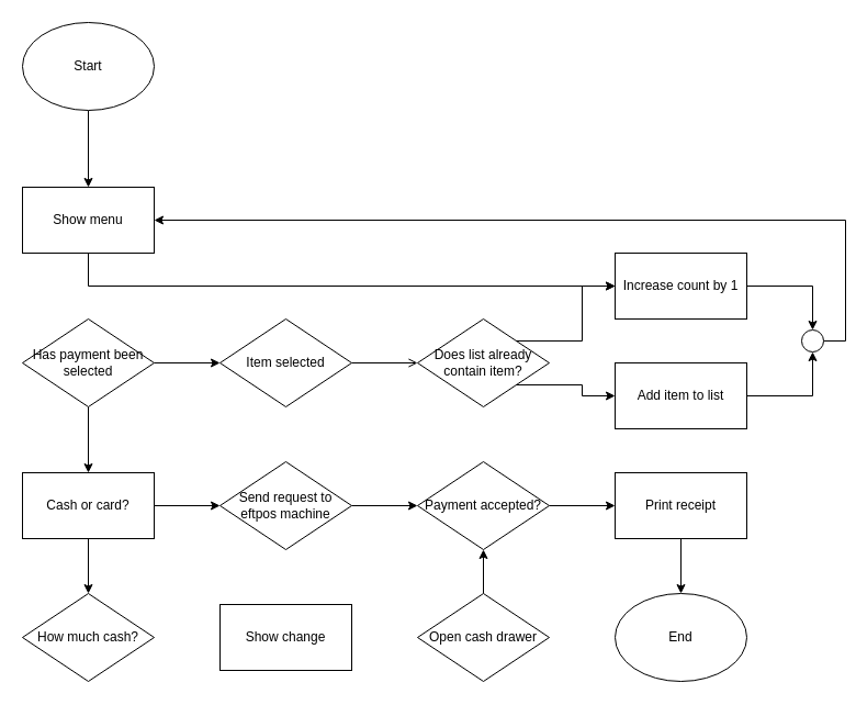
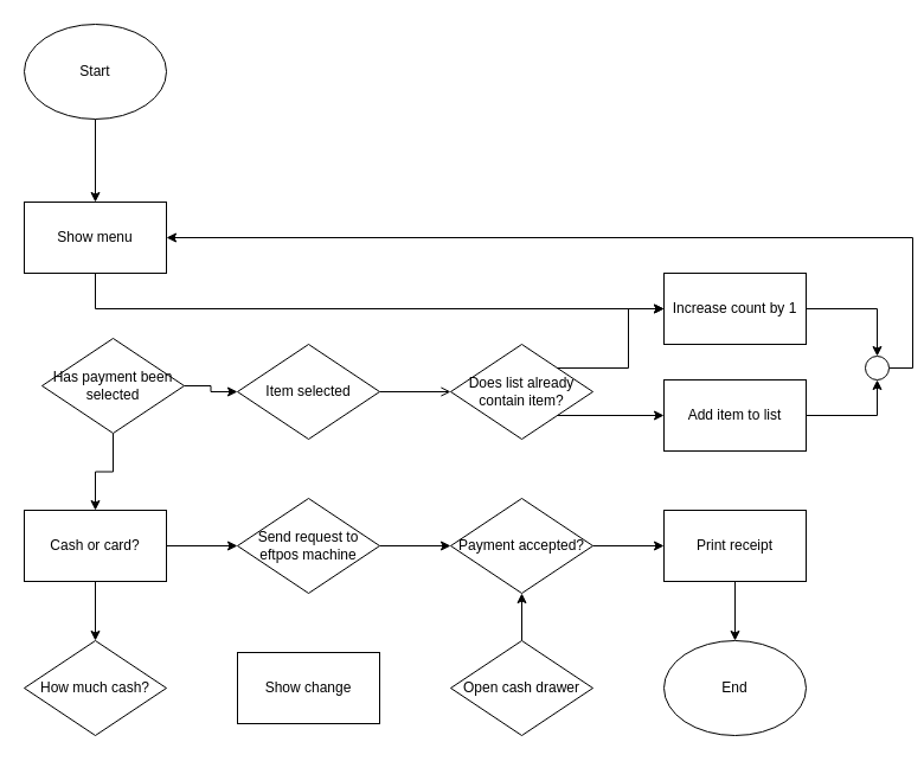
- <mxCell id="18" value="&lt;div&gt;Has payment been selected&lt;/div&gt;" style="rhombus;whiteSpace=wrap;html=1;" vertex="1" parent="1"><mxGeometry x="20" y="290" width="120" height="80" as="geometry" /></mxCell>
+ <mxCell id="18" value="&lt;div&gt;Has payment been selected&lt;/div&gt;" style="rhombus;whiteSpace=wrap;html=1;" vertex="1" parent="1"><mxGeometry x="35" y="285" width="120" height="80" as="geometry" /></mxCell>
- <mxCell id="10" value="&lt;div&gt;Add item to list&lt;/div&gt;" style="rounded=0;whiteSpace=wrap;html=1;" vertex="1" parent="1"><mxGeometry x="560" y="330" width="120" height="60" as="geometry" /></mxCell>
+ <mxCell id="10" value="&lt;div&gt;Add item to list&lt;/div&gt;" style="rounded=0;whiteSpace=wrap;html=1;" vertex="1" parent="1"><mxGeometry x="560" y="320" width="120" height="60" as="geometry" /></mxCell>
